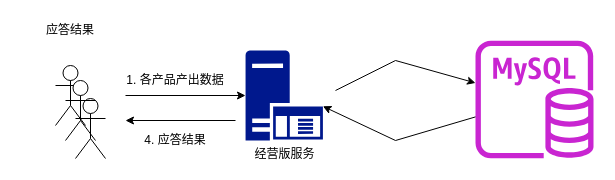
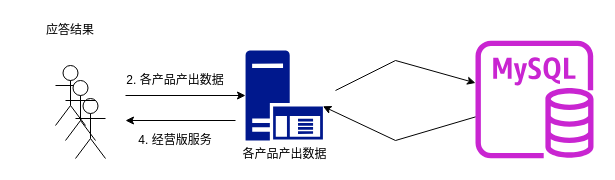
- <mxCell id="6" value="1. 各产品产出数据" style="text;html=1;strokeColor=none;fillColor=none;align=center;verticalAlign=middle;whiteSpace=wrap;rounded=0;" vertex="1" parent="1"><mxGeometry x="125" y="70" width="100" height="20" as="geometry" /></mxCell>
+ <mxCell id="6" value="2. 各产品产出数据" style="text;html=1;strokeColor=none;fillColor=none;align=center;verticalAlign=middle;whiteSpace=wrap;rounded=0;" vertex="1" parent="1"><mxGeometry x="125" y="70" width="100" height="20" as="geometry" /></mxCell>
- <mxCell id="9" value="4. 应答结果" style="text;html=1;strokeColor=none;fillColor=none;align=center;verticalAlign=middle;whiteSpace=wrap;rounded=0;" vertex="1" parent="1"><mxGeometry x="125" y="130" width="100" height="20" as="geometry" /></mxCell>
+ <mxCell id="9" value="4. 经营版服务" style="text;html=1;strokeColor=none;fillColor=none;align=center;verticalAlign=middle;whiteSpace=wrap;rounded=0;" vertex="1" parent="1"><mxGeometry x="125" y="130" width="100" height="20" as="geometry" /></mxCell>
- <mxCell id="2" value="经营版服务" style="sketch=0;aspect=fixed;pointerEvents=1;shadow=0;dashed=0;html=1;strokeColor=none;labelPosition=center;verticalLabelPosition=bottom;verticalAlign=top;align=center;fillColor=#00188D;shape=mxgraph.mscae.enterprise.application_server" vertex="1" parent="1"><mxGeometry x="245" y="50" width="77.4" height="90" as="geometry" /></mxCell>
+ <mxCell id="2" value="各产品产出数据" style="sketch=0;aspect=fixed;pointerEvents=1;shadow=0;dashed=0;html=1;strokeColor=none;labelPosition=center;verticalLabelPosition=bottom;verticalAlign=top;align=center;fillColor=#00188D;shape=mxgraph.mscae.enterprise.application_server" vertex="1" parent="1"><mxGeometry x="245" y="50" width="77.4" height="90" as="geometry" /></mxCell>
